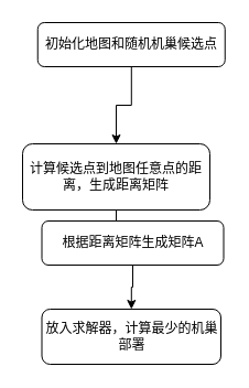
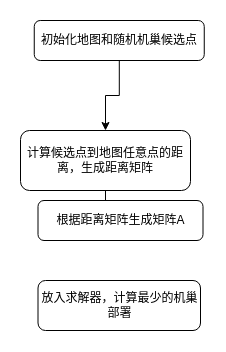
- <mxCell id="6" value="" style="edgeStyle=orthogonalEdgeStyle;rounded=0;orthogonalLoop=1;jettySize=auto;html=1;" edge="1" parent="1" source="7" target="8"><mxGeometry relative="1" as="geometry" /></mxCell>
